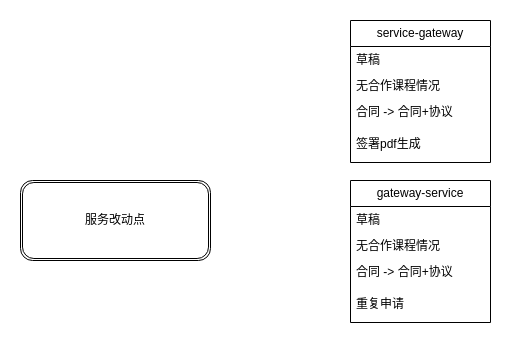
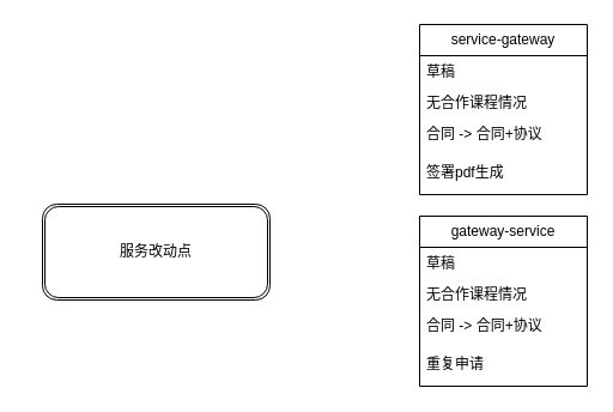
- <mxCell id="2" value="服务改动点" style="shape=ext;double=1;rounded=1;whiteSpace=wrap;html=1;" vertex="1" parent="1"><mxGeometry x="20" y="180" width="190" height="80" as="geometry" /></mxCell>
+ <mxCell id="2" value="服务改动点" style="shape=ext;double=1;rounded=1;whiteSpace=wrap;html=1;" vertex="1" parent="1"><mxGeometry x="35" y="170" width="190" height="80" as="geometry" /></mxCell>
